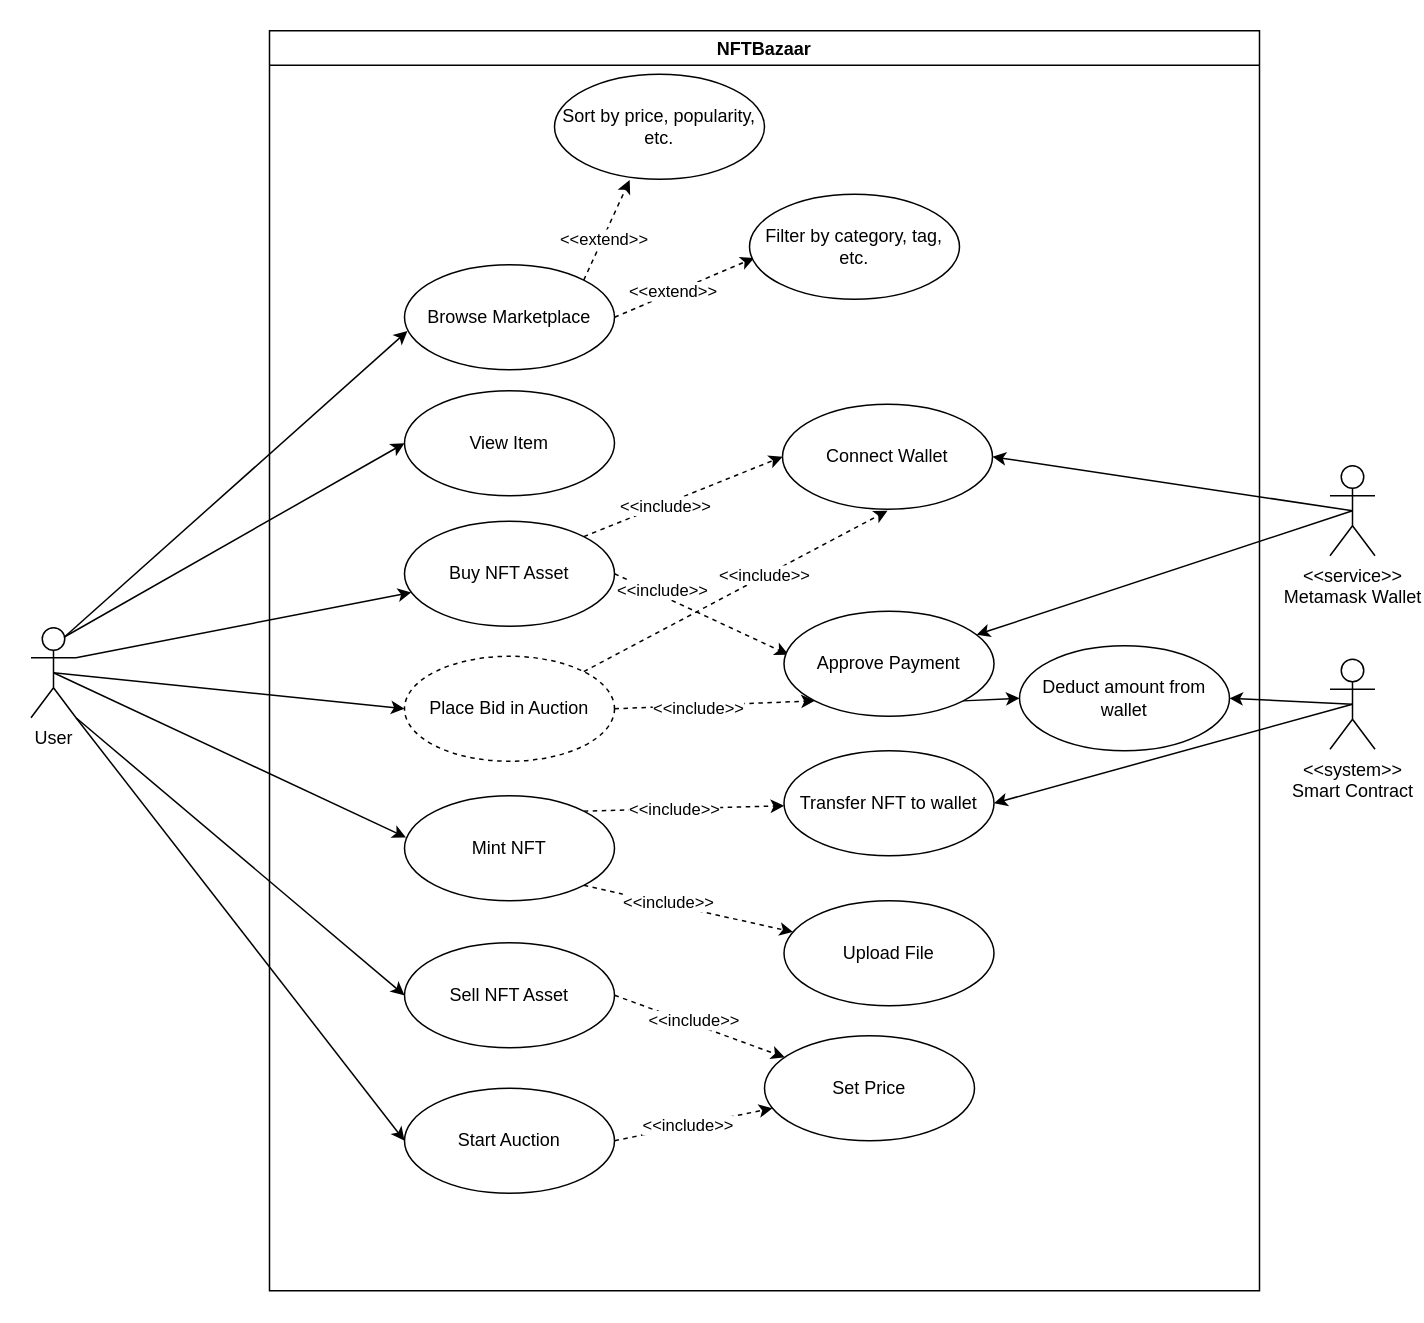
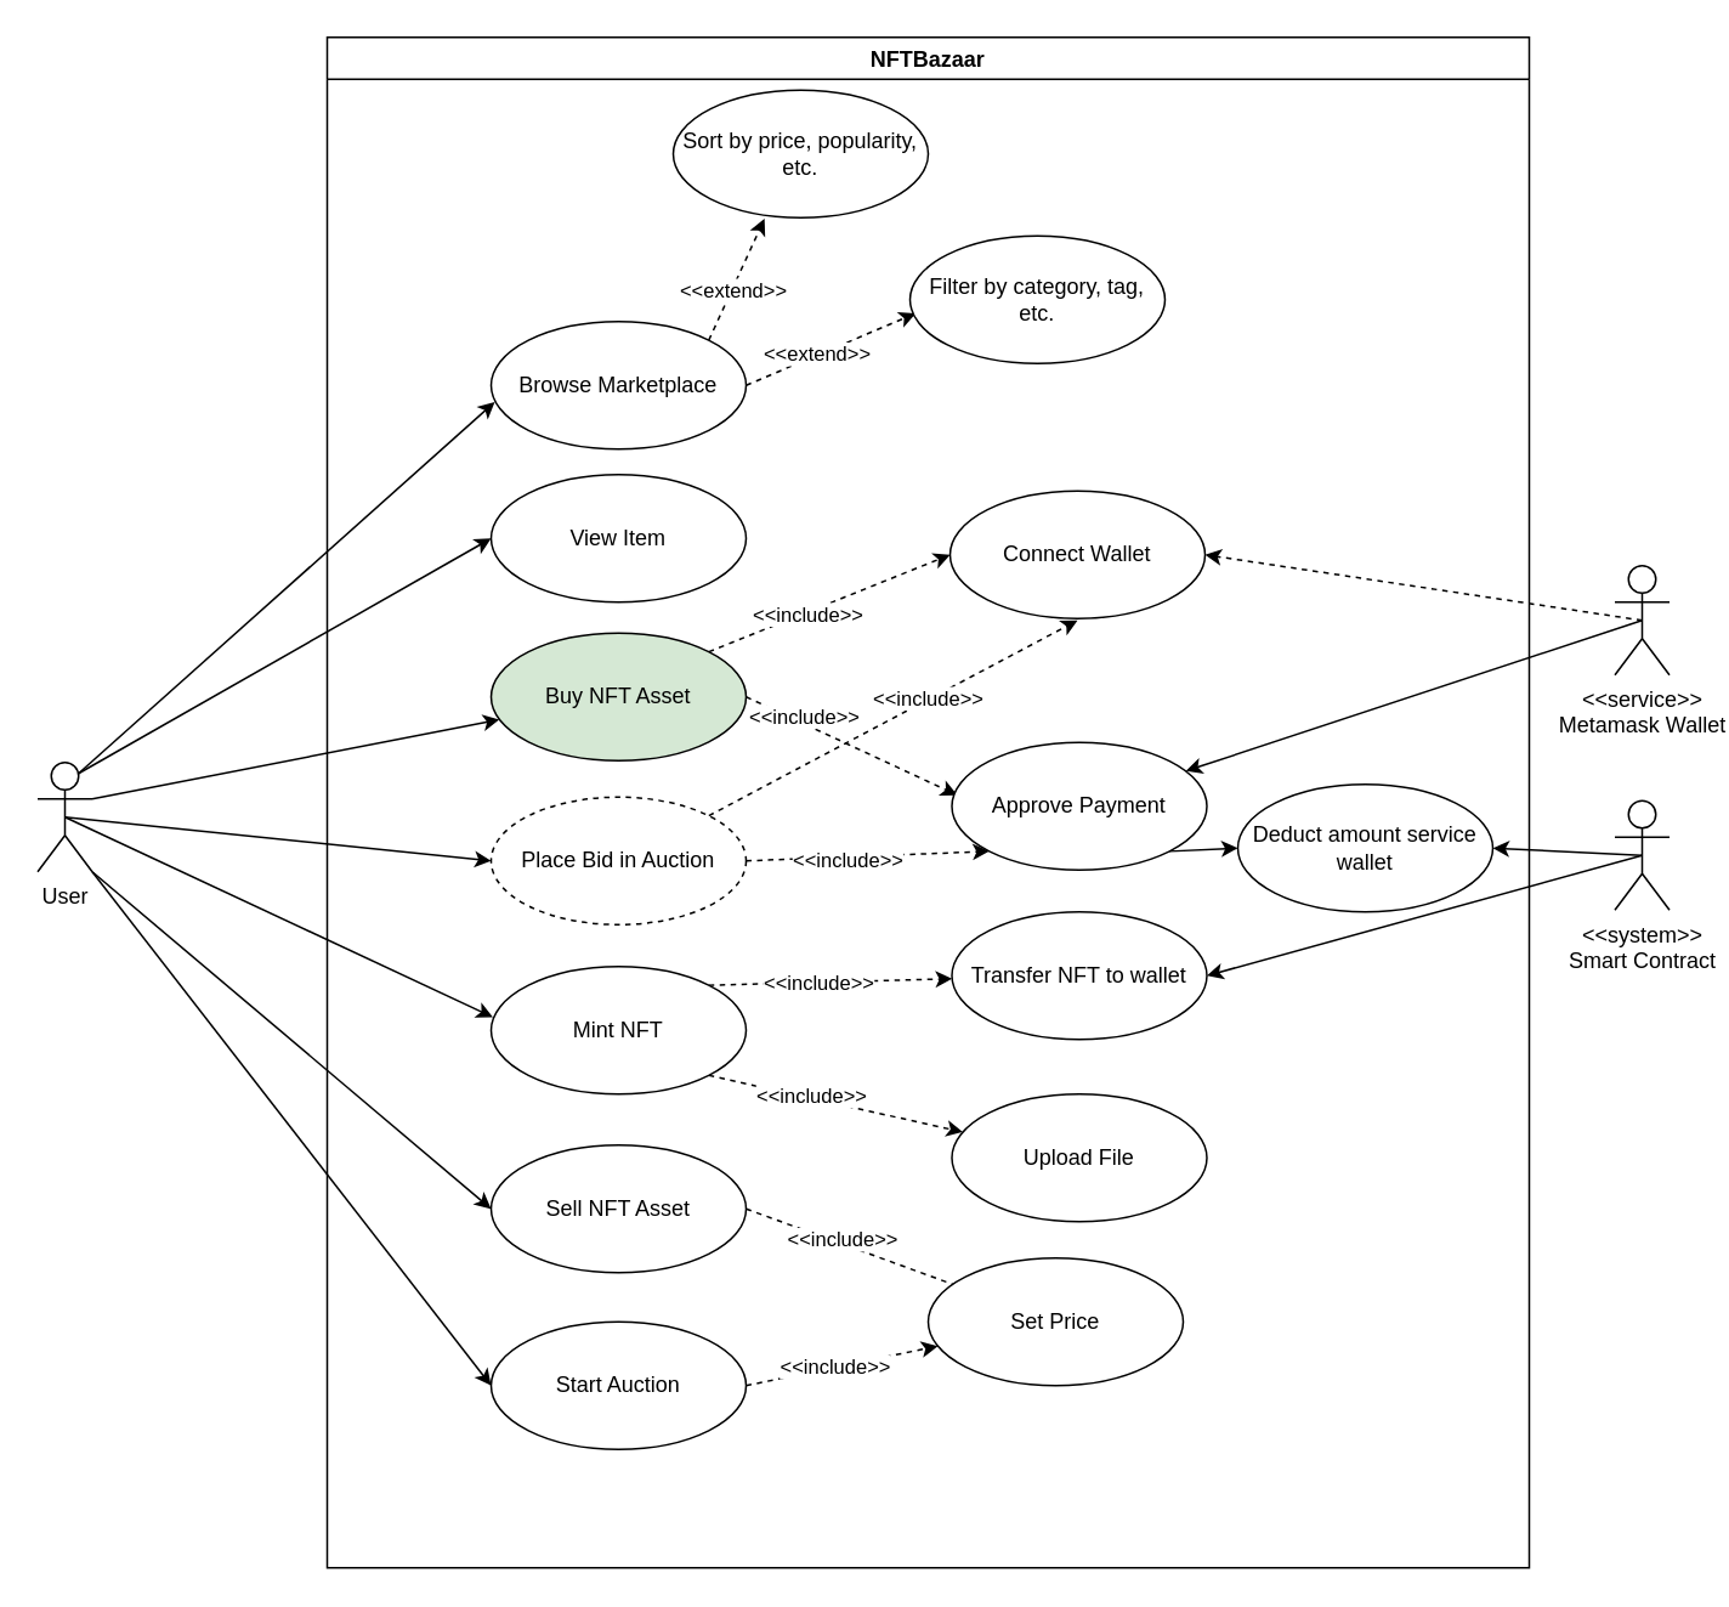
- <mxCell id="48" style="edgeStyle=none;rounded=0;orthogonalLoop=1;jettySize=auto;html=1;entryX=1;entryY=0.5;entryDx=0;entryDy=0;exitX=0.5;exitY=0.5;exitDx=0;exitDy=0;exitPerimeter=0;" edge="1" parent="1" source="49" target="31"><mxGeometry relative="1" as="geometry" /></mxCell>
+ <mxCell id="48" style="edgeStyle=none;rounded=0;orthogonalLoop=1;jettySize=auto;html=1;entryX=1;entryY=0.5;entryDx=0;entryDy=0;exitX=0.5;exitY=0.5;exitDx=0;exitDy=0;exitPerimeter=0;dashed=1;" edge="1" parent="1" source="49" target="31"><mxGeometry relative="1" as="geometry" /></mxCell>
- <mxCell id="20" value="Buy NFT Asset" style="ellipse;whiteSpace=wrap;html=1;" vertex="1" parent="10"><mxGeometry x="90" y="327" width="140" height="70" as="geometry" /></mxCell>
+ <mxCell id="20" value="Buy NFT Asset" style="ellipse;whiteSpace=wrap;html=1;fillColor=#d5e8d4;" vertex="1" parent="10"><mxGeometry x="90" y="327" width="140" height="70" as="geometry" /></mxCell>
- <mxCell id="45" value="Deduct amount from wallet" style="ellipse;whiteSpace=wrap;html=1;" vertex="1" parent="10"><mxGeometry x="500" y="410" width="140" height="70" as="geometry" /></mxCell>
+ <mxCell id="45" value="Deduct amount service wallet" style="ellipse;whiteSpace=wrap;html=1;" vertex="1" parent="10"><mxGeometry x="500" y="410" width="140" height="70" as="geometry" /></mxCell>
- <mxCell id="26" style="edgeStyle=none;rounded=0;orthogonalLoop=1;jettySize=auto;html=1;exitX=1;exitY=0.5;exitDx=0;exitDy=0;dashed=1;" edge="1" parent="10" source="28" target="46"><mxGeometry relative="1" as="geometry" /></mxCell>
+ <mxCell id="26" style="edgeStyle=none;rounded=0;orthogonalLoop=1;jettySize=auto;html=1;exitX=1;exitY=0.5;exitDx=0;exitDy=0;dashed=1;endArrow=none;" edge="1" parent="10" source="28" target="46"><mxGeometry relative="1" as="geometry" /></mxCell>
